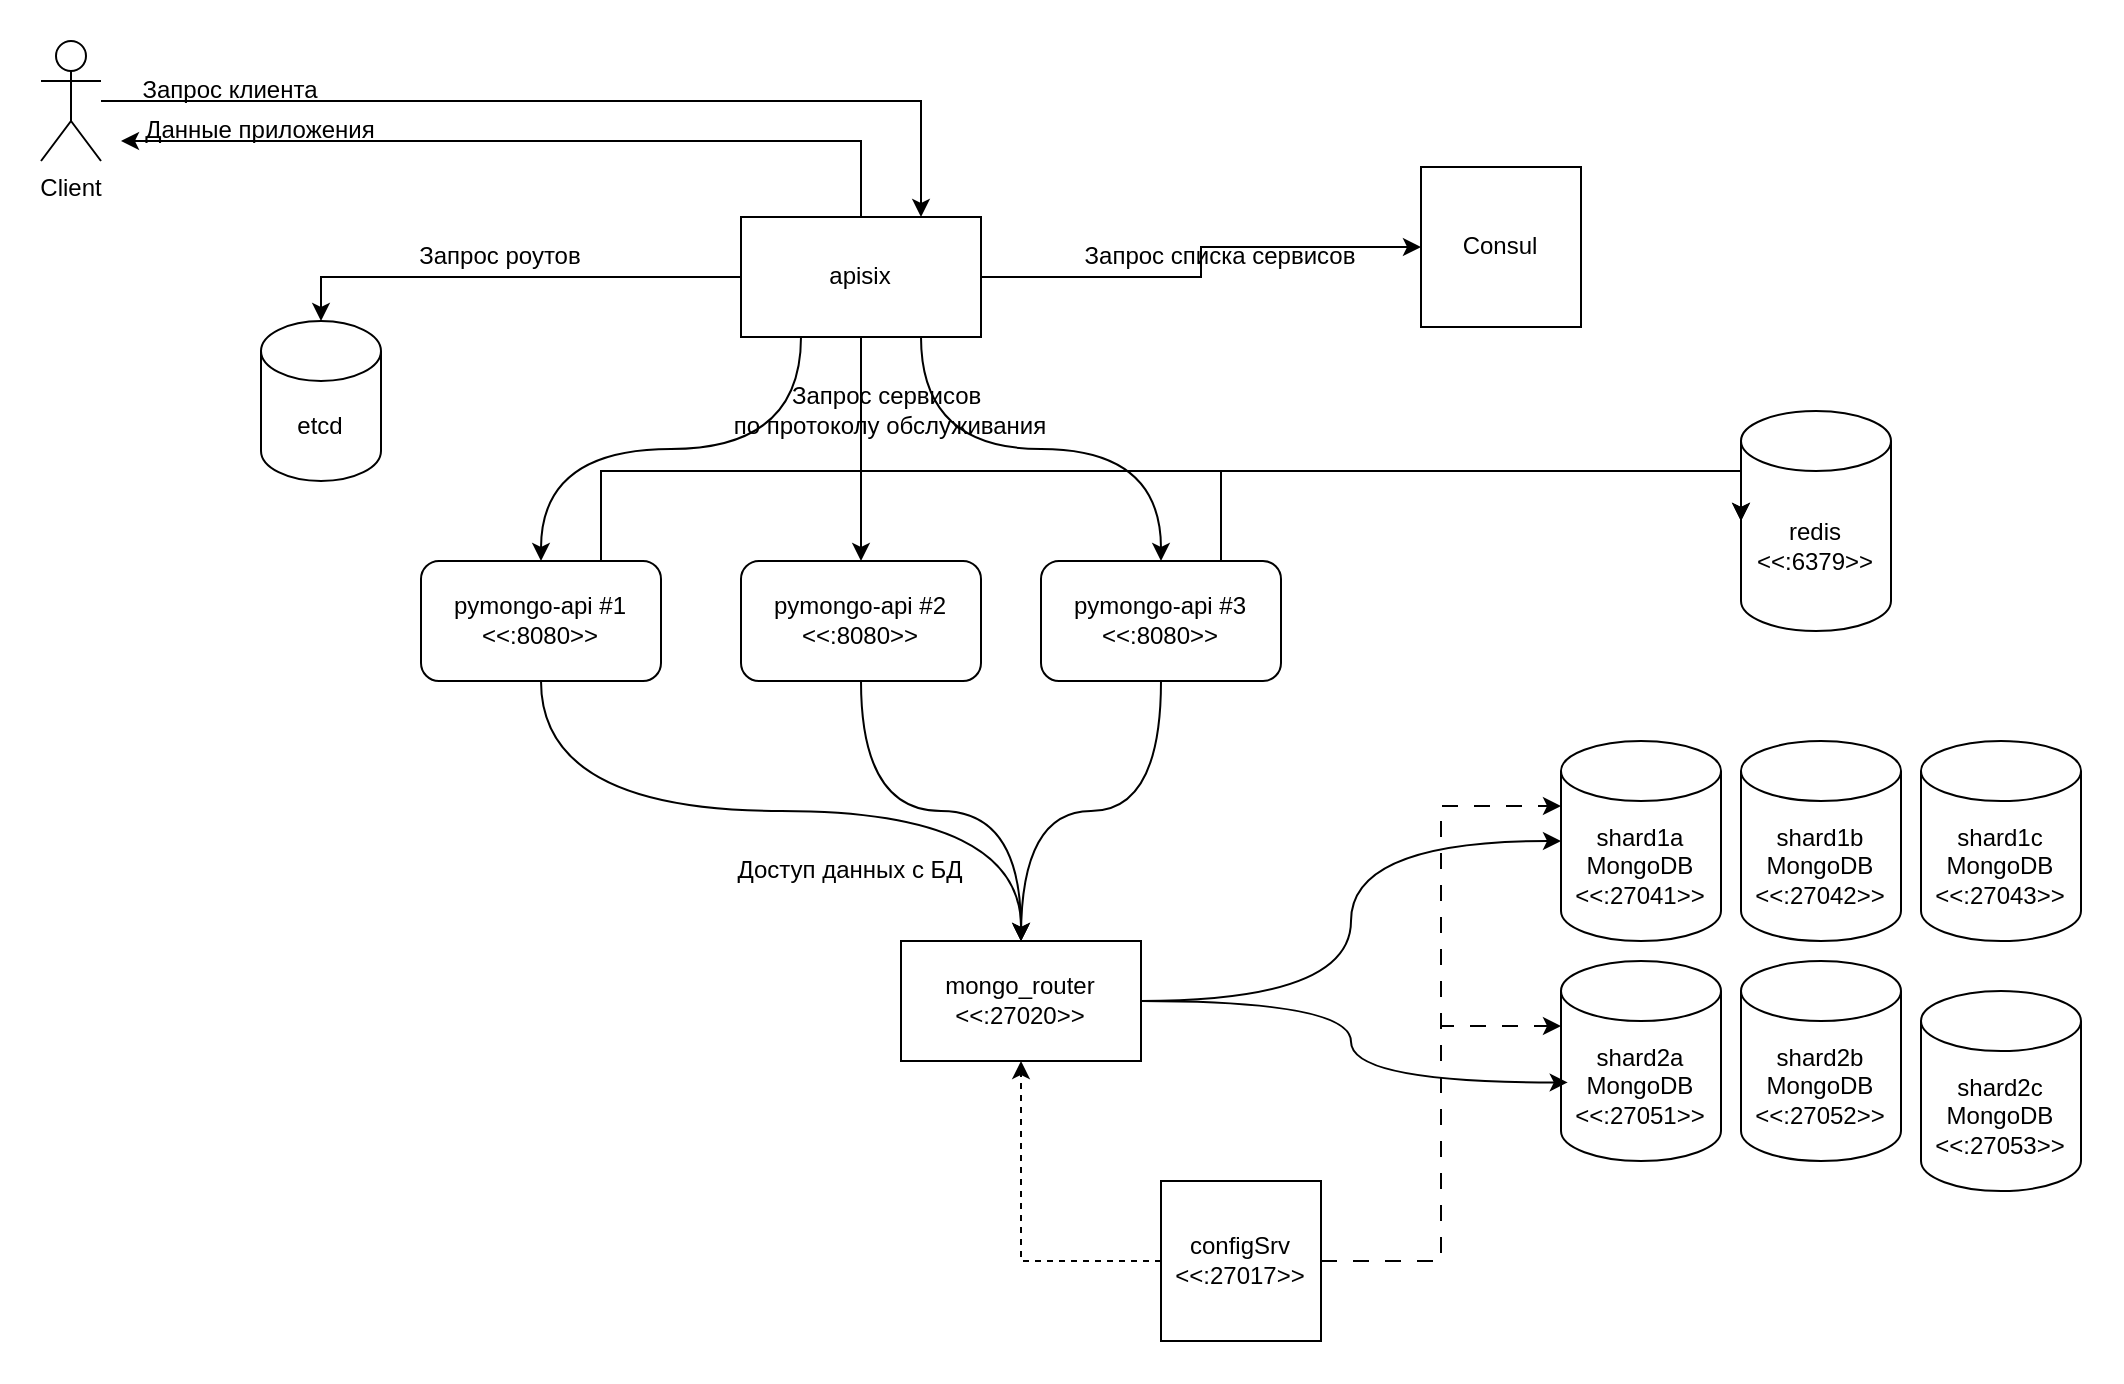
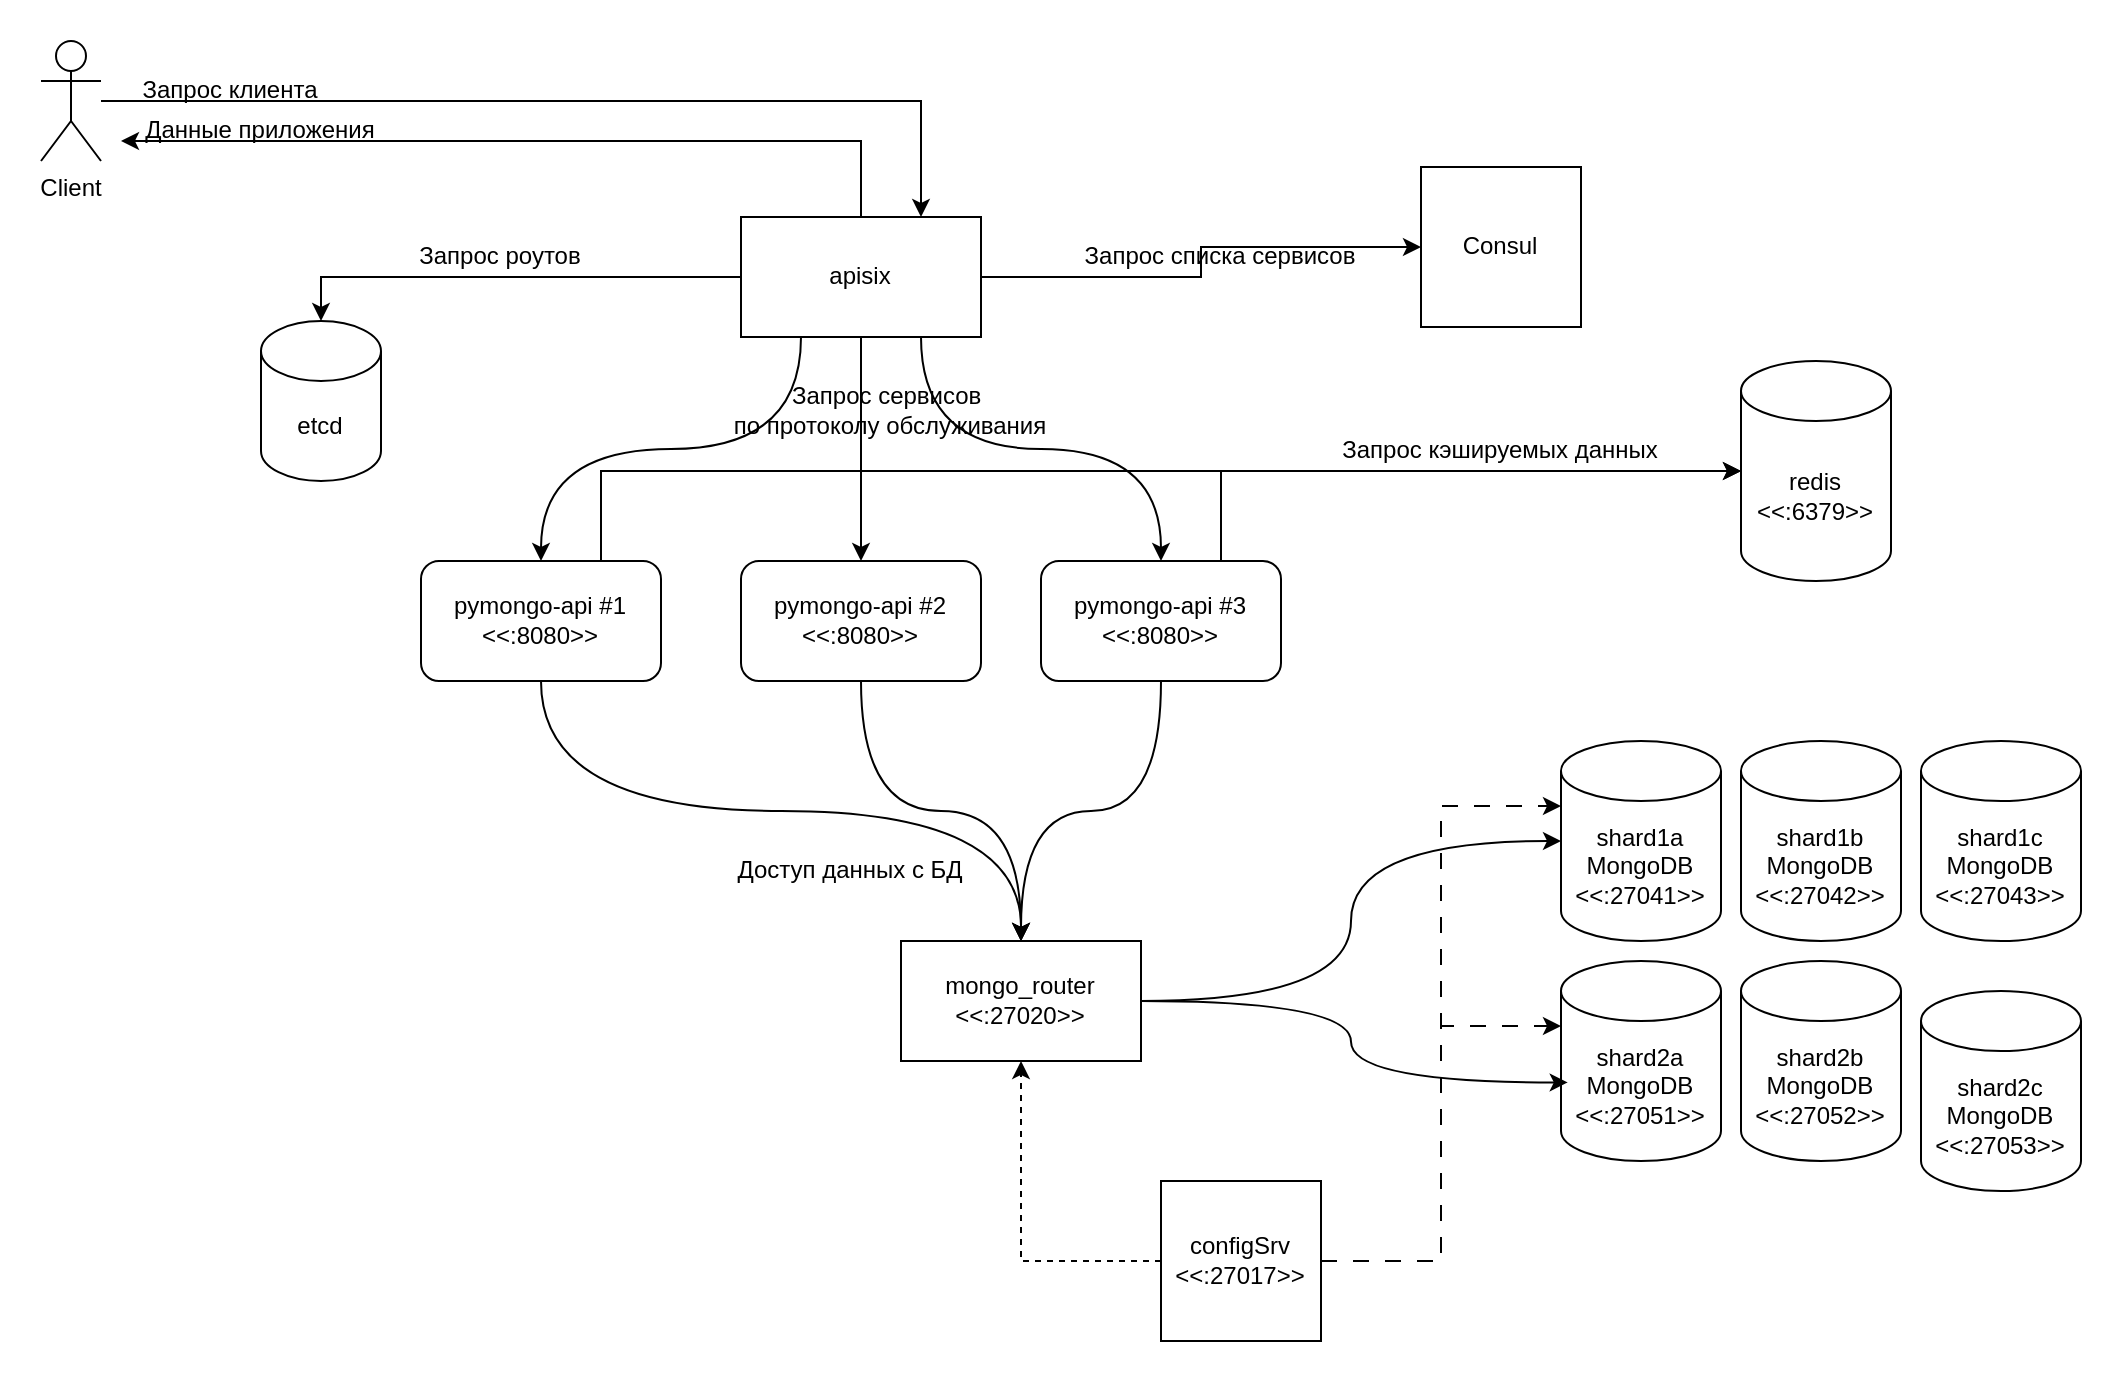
+ <mxCell id="28" value="Запрос кэшируемых данных" style="text;html=1;align=center;verticalAlign=middle;whiteSpace=wrap;rounded=0;" vertex="1" parent="1"><mxGeometry x="660" y="210" width="180" height="30" as="geometry" /></mxCell>
- <mxCell id="17" value="redis&lt;div&gt;&amp;lt;&amp;lt;:6379&amp;gt;&amp;gt;&lt;/div&gt;" style="shape=cylinder3;whiteSpace=wrap;html=1;boundedLbl=1;backgroundOutline=1;size=15;strokeColor=#000000;" parent="1" vertex="1"><mxGeometry x="870" y="205" width="75" height="110" as="geometry" /></mxCell>
+ <mxCell id="17" value="redis&lt;div&gt;&amp;lt;&amp;lt;:6379&amp;gt;&amp;gt;&lt;/div&gt;" style="shape=cylinder3;whiteSpace=wrap;html=1;boundedLbl=1;backgroundOutline=1;size=15;strokeColor=#000000;" parent="1" vertex="1"><mxGeometry x="870" y="180" width="75" height="110" as="geometry" /></mxCell>
- <mxCell id="3" style="edgeStyle=orthogonalEdgeStyle;rounded=0;orthogonalLoop=1;jettySize=auto;html=1;entryX=0.5;entryY=0;entryDx=0;entryDy=0;curved=1;endArrow=open;" edge="1" parent="1" source="4" target="6"><mxGeometry relative="1" as="geometry" /></mxCell>
+ <mxCell id="3" style="edgeStyle=orthogonalEdgeStyle;rounded=0;orthogonalLoop=1;jettySize=auto;html=1;entryX=0.5;entryY=0;entryDx=0;entryDy=0;curved=1;" edge="1" parent="1" source="4" target="6"><mxGeometry relative="1" as="geometry" /></mxCell>
